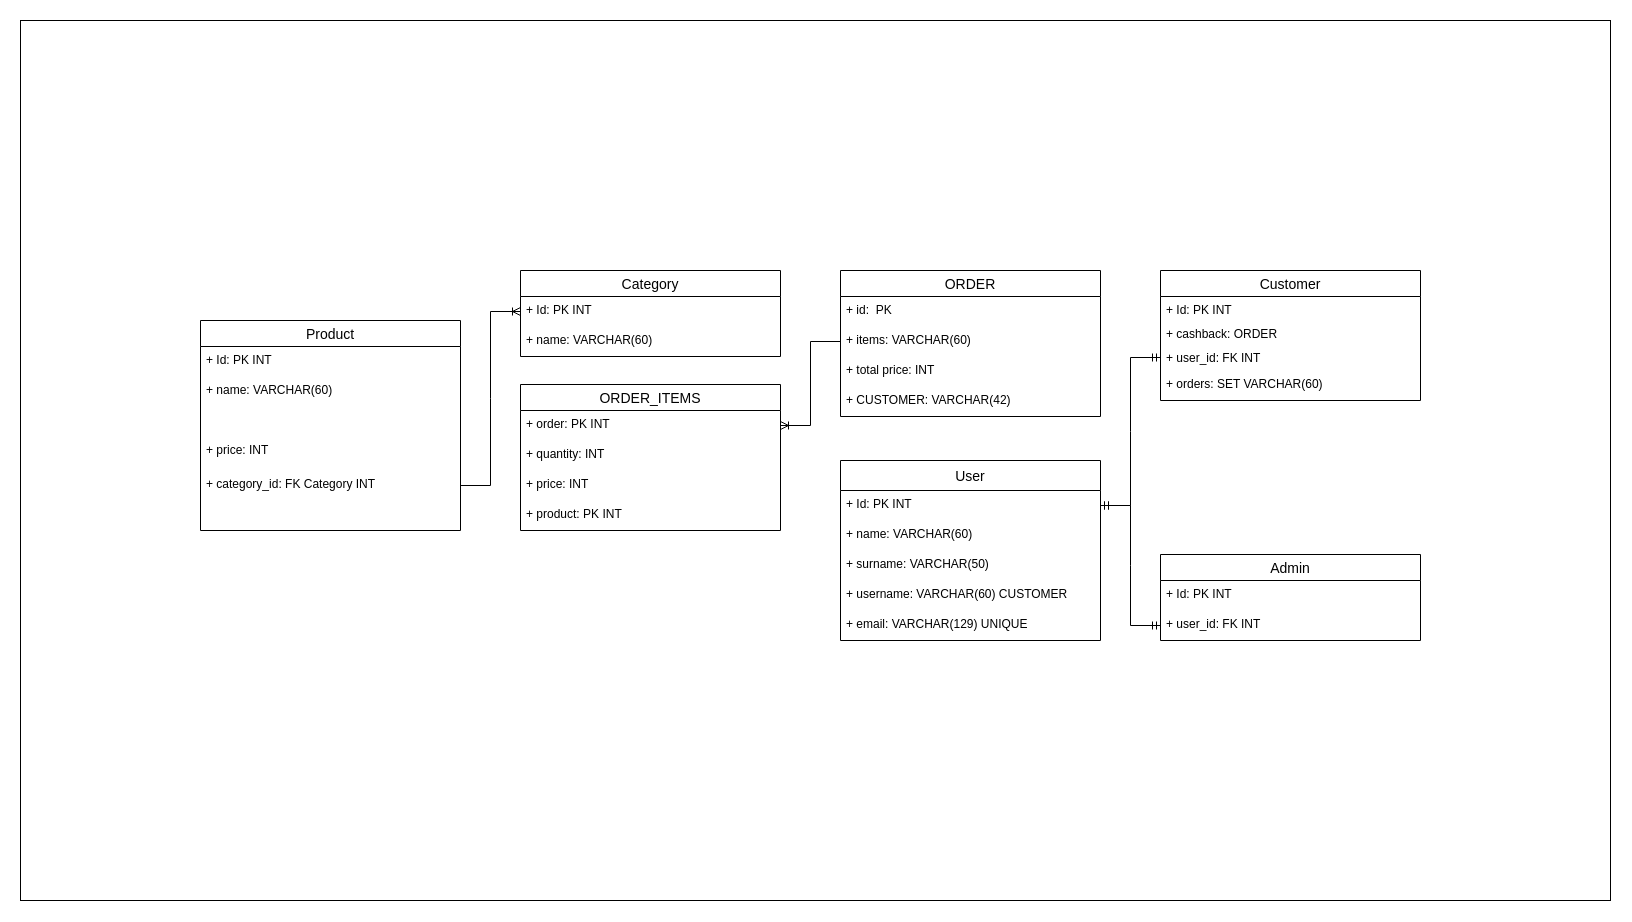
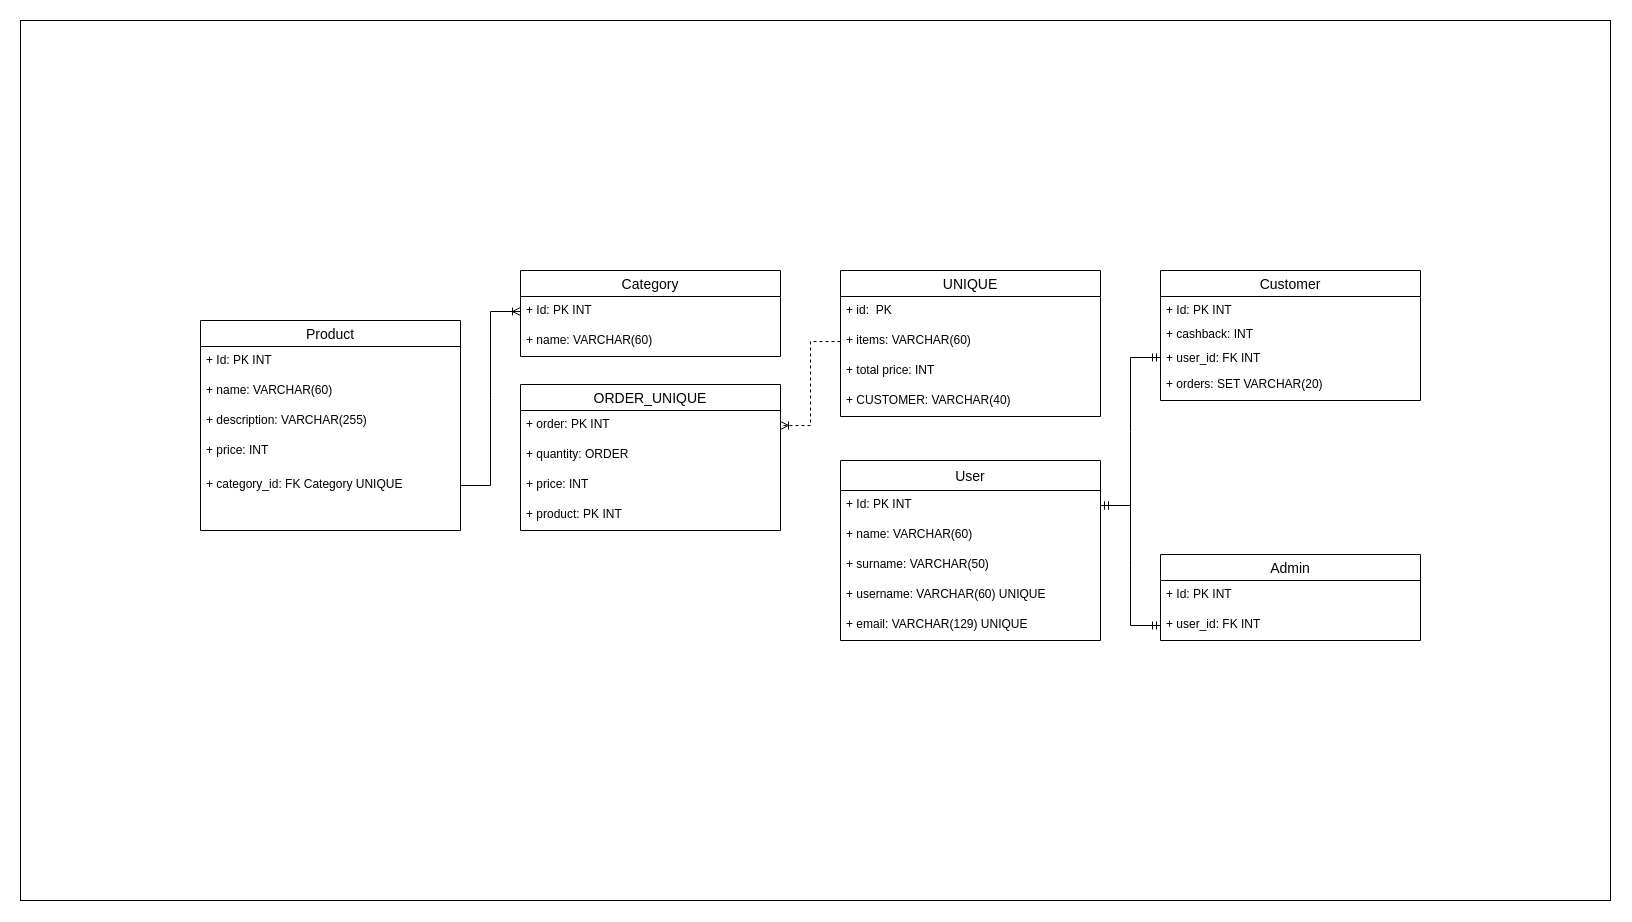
- <mxCell id="28" value="ORDER" style="swimlane;fontStyle=0;childLayout=stackLayout;horizontal=1;startSize=26;horizontalStack=0;resizeParent=1;resizeParentMax=0;resizeLast=0;collapsible=1;marginBottom=0;align=center;fontSize=14;" vertex="1" parent="1"><mxGeometry x="840" y="270" width="260" height="146" as="geometry" /></mxCell>
+ <mxCell id="28" value="UNIQUE" style="swimlane;fontStyle=0;childLayout=stackLayout;horizontal=1;startSize=26;horizontalStack=0;resizeParent=1;resizeParentMax=0;resizeLast=0;collapsible=1;marginBottom=0;align=center;fontSize=14;" vertex="1" parent="1"><mxGeometry x="840" y="270" width="260" height="146" as="geometry" /></mxCell>
- <mxCell id="36" value="+ cashback: ORDER" style="text;strokeColor=none;fillColor=none;spacingLeft=4;spacingRight=4;overflow=hidden;rotatable=0;points=[[0,0.5],[1,0.5]];portConstraint=eastwest;fontSize=12;" vertex="1" parent="34"><mxGeometry y="50" width="260" height="24" as="geometry" /></mxCell>
+ <mxCell id="36" value="+ cashback: INT" style="text;strokeColor=none;fillColor=none;spacingLeft=4;spacingRight=4;overflow=hidden;rotatable=0;points=[[0,0.5],[1,0.5]];portConstraint=eastwest;fontSize=12;" vertex="1" parent="34"><mxGeometry y="50" width="260" height="24" as="geometry" /></mxCell>
- <mxCell id="33" value="" style="edgeStyle=entityRelationEdgeStyle;fontSize=12;html=1;endArrow=ERoneToMany;rounded=0;entryX=1;entryY=0.5;entryDx=0;entryDy=0;exitX=0;exitY=0.5;exitDx=0;exitDy=0;" edge="1" parent="1" source="30" target="24"><mxGeometry width="100" height="100" relative="1" as="geometry"><mxPoint x="750" y="440" as="sourcePoint" /><mxPoint x="850" y="340" as="targetPoint" /></mxGeometry></mxCell>
+ <mxCell id="33" value="" style="edgeStyle=entityRelationEdgeStyle;fontSize=12;html=1;endArrow=ERoneToMany;rounded=0;entryX=1;entryY=0.5;entryDx=0;entryDy=0;exitX=0;exitY=0.5;exitDx=0;exitDy=0;dashed=1;" edge="1" parent="1" source="30" target="24"><mxGeometry width="100" height="100" relative="1" as="geometry"><mxPoint x="750" y="440" as="sourcePoint" /><mxPoint x="850" y="340" as="targetPoint" /></mxGeometry></mxCell>
- <mxCell id="38" value="+ orders: SET VARCHAR(60)" style="text;strokeColor=none;fillColor=none;spacingLeft=4;spacingRight=4;overflow=hidden;rotatable=0;points=[[0,0.5],[1,0.5]];portConstraint=eastwest;fontSize=12;" vertex="1" parent="34"><mxGeometry y="100" width="260" height="30" as="geometry" /></mxCell>
+ <mxCell id="38" value="+ orders: SET VARCHAR(20)" style="text;strokeColor=none;fillColor=none;spacingLeft=4;spacingRight=4;overflow=hidden;rotatable=0;points=[[0,0.5],[1,0.5]];portConstraint=eastwest;fontSize=12;" vertex="1" parent="34"><mxGeometry y="100" width="260" height="30" as="geometry" /></mxCell>
- <mxCell id="23" value="ORDER_ITEMS" style="swimlane;fontStyle=0;childLayout=stackLayout;horizontal=1;startSize=26;horizontalStack=0;resizeParent=1;resizeParentMax=0;resizeLast=0;collapsible=1;marginBottom=0;align=center;fontSize=14;" vertex="1" parent="1"><mxGeometry x="520" y="384" width="260" height="146" as="geometry" /></mxCell>
+ <mxCell id="23" value="ORDER_UNIQUE" style="swimlane;fontStyle=0;childLayout=stackLayout;horizontal=1;startSize=26;horizontalStack=0;resizeParent=1;resizeParentMax=0;resizeLast=0;collapsible=1;marginBottom=0;align=center;fontSize=14;" vertex="1" parent="1"><mxGeometry x="520" y="384" width="260" height="146" as="geometry" /></mxCell>
- <mxCell id="32" value="+ CUSTOMER: VARCHAR(42)" style="text;strokeColor=none;fillColor=none;spacingLeft=4;spacingRight=4;overflow=hidden;rotatable=0;points=[[0,0.5],[1,0.5]];portConstraint=eastwest;fontSize=12;" vertex="1" parent="28"><mxGeometry y="116" width="260" height="30" as="geometry" /></mxCell>
+ <mxCell id="32" value="+ CUSTOMER: VARCHAR(40)" style="text;strokeColor=none;fillColor=none;spacingLeft=4;spacingRight=4;overflow=hidden;rotatable=0;points=[[0,0.5],[1,0.5]];portConstraint=eastwest;fontSize=12;" vertex="1" parent="28"><mxGeometry y="116" width="260" height="30" as="geometry" /></mxCell>
+ <mxCell id="20" value="+ description: VARCHAR(255)" style="text;strokeColor=none;fillColor=none;spacingLeft=4;spacingRight=4;overflow=hidden;rotatable=0;points=[[0,0.5],[1,0.5]];portConstraint=eastwest;fontSize=12;" vertex="1" parent="1"><mxGeometry x="200" y="406" width="260" height="30" as="geometry" /></mxCell>
- <mxCell id="25" value="+ quantity: INT" style="text;strokeColor=none;fillColor=none;spacingLeft=4;spacingRight=4;overflow=hidden;rotatable=0;points=[[0,0.5],[1,0.5]];portConstraint=eastwest;fontSize=12;" vertex="1" parent="23"><mxGeometry y="56" width="260" height="30" as="geometry" /></mxCell>
+ <mxCell id="25" value="+ quantity: ORDER" style="text;strokeColor=none;fillColor=none;spacingLeft=4;spacingRight=4;overflow=hidden;rotatable=0;points=[[0,0.5],[1,0.5]];portConstraint=eastwest;fontSize=12;" vertex="1" parent="23"><mxGeometry y="56" width="260" height="30" as="geometry" /></mxCell>
- <mxCell id="22" value="+ category_id: FK Category INT" style="text;strokeColor=none;fillColor=none;spacingLeft=4;spacingRight=4;overflow=hidden;rotatable=0;points=[[0,0.5],[1,0.5]];portConstraint=eastwest;fontSize=12;" vertex="1" parent="1"><mxGeometry x="200" y="470" width="260" height="30" as="geometry" /></mxCell>
+ <mxCell id="22" value="+ category_id: FK Category UNIQUE" style="text;strokeColor=none;fillColor=none;spacingLeft=4;spacingRight=4;overflow=hidden;rotatable=0;points=[[0,0.5],[1,0.5]];portConstraint=eastwest;fontSize=12;" vertex="1" parent="1"><mxGeometry x="200" y="470" width="260" height="30" as="geometry" /></mxCell>
- <mxCell id="11" value="+ username: VARCHAR(60) CUSTOMER" style="text;strokeColor=none;fillColor=none;spacingLeft=4;spacingRight=4;overflow=hidden;rotatable=0;points=[[0,0.5],[1,0.5]];portConstraint=eastwest;fontSize=12;" vertex="1" parent="7"><mxGeometry y="120" width="260" height="30" as="geometry" /></mxCell>
+ <mxCell id="11" value="+ username: VARCHAR(60) UNIQUE" style="text;strokeColor=none;fillColor=none;spacingLeft=4;spacingRight=4;overflow=hidden;rotatable=0;points=[[0,0.5],[1,0.5]];portConstraint=eastwest;fontSize=12;" vertex="1" parent="7"><mxGeometry y="120" width="260" height="30" as="geometry" /></mxCell>
